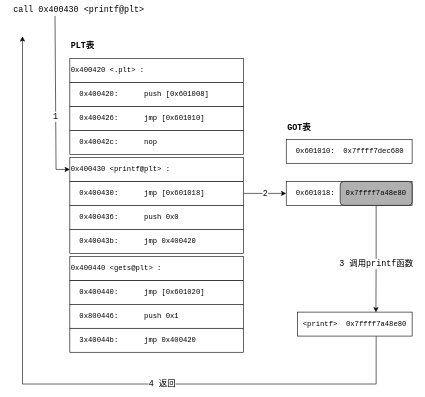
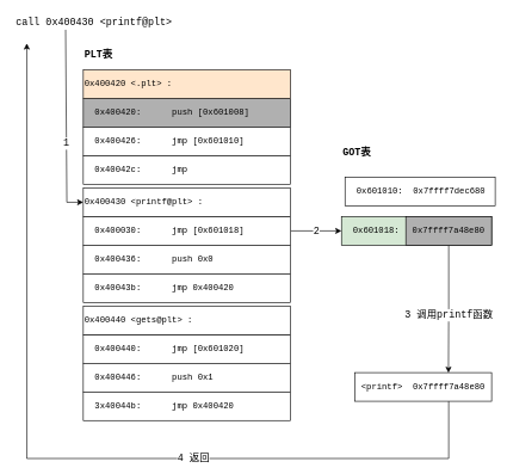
- <mxCell id="20" value="call 0x400430 &amp;lt;printf@plt&amp;gt;" style="text;html=1;resizable=0;points=[];autosize=1;align=left;verticalAlign=top;spacingTop=-4;fontFamily=Courier New;fontSize=14;" vertex="1" parent="1"><mxGeometry x="20" y="5" width="220" height="20" as="geometry" /></mxCell>
+ <mxCell id="20" value="call 0x400430 &amp;lt;printf@plt&amp;gt;" style="text;html=1;resizable=0;points=[];autosize=1;align=left;verticalAlign=top;spacingTop=-4;fontFamily=Courier New;fontSize=14;" vertex="1" parent="1"><mxGeometry x="20" y="20" width="220" height="20" as="geometry" /></mxCell>
- <mxCell id="9" value="&lt;div align=&quot;left&quot;&gt;0x400420 &amp;lt;.plt&amp;gt; :&lt;br&gt;&lt;/div&gt;" style="rounded=0;whiteSpace=wrap;html=1;align=left;fontFamily=Courier New;" vertex="1" parent="1"><mxGeometry x="116" y="97" width="290" height="40" as="geometry" /></mxCell>
+ <mxCell id="9" value="&lt;div align=&quot;left&quot;&gt;0x400420 &amp;lt;.plt&amp;gt; :&lt;br&gt;&lt;/div&gt;" style="rounded=0;whiteSpace=wrap;html=1;align=left;fontFamily=Courier New;fillColor=#ffe6cc;" vertex="1" parent="1"><mxGeometry x="116" y="97" width="290" height="40" as="geometry" /></mxCell>
- <mxCell id="2" value="&amp;nbsp; 0x400420:&amp;nbsp;&amp;nbsp;&amp;nbsp;&amp;nbsp;&amp;nbsp; push [0x601008]" style="rounded=0;whiteSpace=wrap;html=1;align=left;fontFamily=Courier New;" vertex="1" parent="1"><mxGeometry x="116" y="137" width="290" height="40" as="geometry" /></mxCell>
+ <mxCell id="2" value="&amp;nbsp; 0x400420:&amp;nbsp;&amp;nbsp;&amp;nbsp;&amp;nbsp;&amp;nbsp; push [0x601008]" style="rounded=0;whiteSpace=wrap;html=1;align=left;fontFamily=Courier New;fillColor=#b0b0b0;" vertex="1" parent="1"><mxGeometry x="116" y="137" width="290" height="40" as="geometry" /></mxCell>
- <mxCell id="4" value="&lt;div align=&quot;left&quot;&gt;&amp;nbsp; 0x40042c:&amp;nbsp;&amp;nbsp;&amp;nbsp;&amp;nbsp;&amp;nbsp; nop&lt;/div&gt;" style="rounded=0;whiteSpace=wrap;html=1;align=left;fontFamily=Courier New;" vertex="1" parent="1"><mxGeometry x="116" y="217" width="290" height="40" as="geometry" /></mxCell>
+ <mxCell id="4" value="&lt;div align=&quot;left&quot;&gt;&amp;nbsp; 0x40042c:&amp;nbsp;&amp;nbsp;&amp;nbsp;&amp;nbsp;&amp;nbsp; jmp&lt;/div&gt;" style="rounded=0;whiteSpace=wrap;html=1;align=left;fontFamily=Courier New;" vertex="1" parent="1"><mxGeometry x="116" y="217" width="290" height="40" as="geometry" /></mxCell>
- <mxCell id="17" value="&amp;nbsp; 0x601010:&amp;nbsp; 0x7ffff7dec680" style="rounded=0;whiteSpace=wrap;html=1;align=left;fontFamily=Courier New;" vertex="1" parent="1"><mxGeometry x="477" y="232" width="210" height="40" as="geometry" /></mxCell>
+ <mxCell id="17" value="&amp;nbsp; 0x601010:&amp;nbsp; 0x7ffff7dec680" style="rounded=0;whiteSpace=wrap;html=1;align=left;fontFamily=Courier New;" vertex="1" parent="1"><mxGeometry x="482" y="247" width="210" height="40" as="geometry" /></mxCell>
- <mxCell id="6" value="&amp;nbsp; 0x400430:&amp;nbsp;&amp;nbsp;&amp;nbsp;&amp;nbsp;&amp;nbsp; jmp [0x601018]" style="rounded=0;whiteSpace=wrap;html=1;align=left;fontFamily=Courier New;" vertex="1" parent="1"><mxGeometry x="116" y="302" width="290" height="40" as="geometry" /></mxCell>
+ <mxCell id="6" value="&amp;nbsp; 0x400030:&amp;nbsp;&amp;nbsp;&amp;nbsp;&amp;nbsp;&amp;nbsp; jmp [0x601018]" style="rounded=0;whiteSpace=wrap;html=1;align=left;fontFamily=Courier New;" vertex="1" parent="1"><mxGeometry x="116" y="302" width="290" height="40" as="geometry" /></mxCell>
- <mxCell id="19" value="&amp;nbsp; 0x601018:&amp;nbsp; 0x400436" style="rounded=0;whiteSpace=wrap;html=1;align=left;fontFamily=Courier New;" vertex="1" parent="1"><mxGeometry x="477" y="302" width="210" height="40" as="geometry" /></mxCell>
+ <mxCell id="19" value="&amp;nbsp; 0x601018:&amp;nbsp; 0x400436" style="rounded=0;whiteSpace=wrap;html=1;align=left;fontFamily=Courier New;fillColor=#d5e8d4;" vertex="1" parent="1"><mxGeometry x="477" y="302" width="210" height="40" as="geometry" /></mxCell>
- <mxCell id="24" value="0x7ffff7a48e80" style="whiteSpace=wrap;html=1;align=center;fontFamily=Courier New;labelBackgroundColor=none;fillColor=#B0B0B0;rounded=1;" vertex="1" parent="1"><mxGeometry x="567" y="302" width="120" height="40" as="geometry" /></mxCell>
+ <mxCell id="24" value="0x7ffff7a48e80" style="rounded=0;whiteSpace=wrap;html=1;align=center;fontFamily=Courier New;labelBackgroundColor=none;fillColor=#B0B0B0;" vertex="1" parent="1"><mxGeometry x="567" y="302" width="120" height="40" as="geometry" /></mxCell>
- <mxCell id="12" value="&amp;nbsp; 0x800446:&amp;nbsp;&amp;nbsp;&amp;nbsp;&amp;nbsp;&amp;nbsp; push 0x1" style="rounded=0;whiteSpace=wrap;html=1;align=left;fontFamily=Courier New;" vertex="1" parent="1"><mxGeometry x="116" y="507" width="290" height="40" as="geometry" /></mxCell>
+ <mxCell id="12" value="&amp;nbsp; 0x400446:&amp;nbsp;&amp;nbsp;&amp;nbsp;&amp;nbsp;&amp;nbsp; push 0x1" style="rounded=0;whiteSpace=wrap;html=1;align=left;fontFamily=Courier New;" vertex="1" parent="1"><mxGeometry x="116" y="507" width="290" height="40" as="geometry" /></mxCell>
